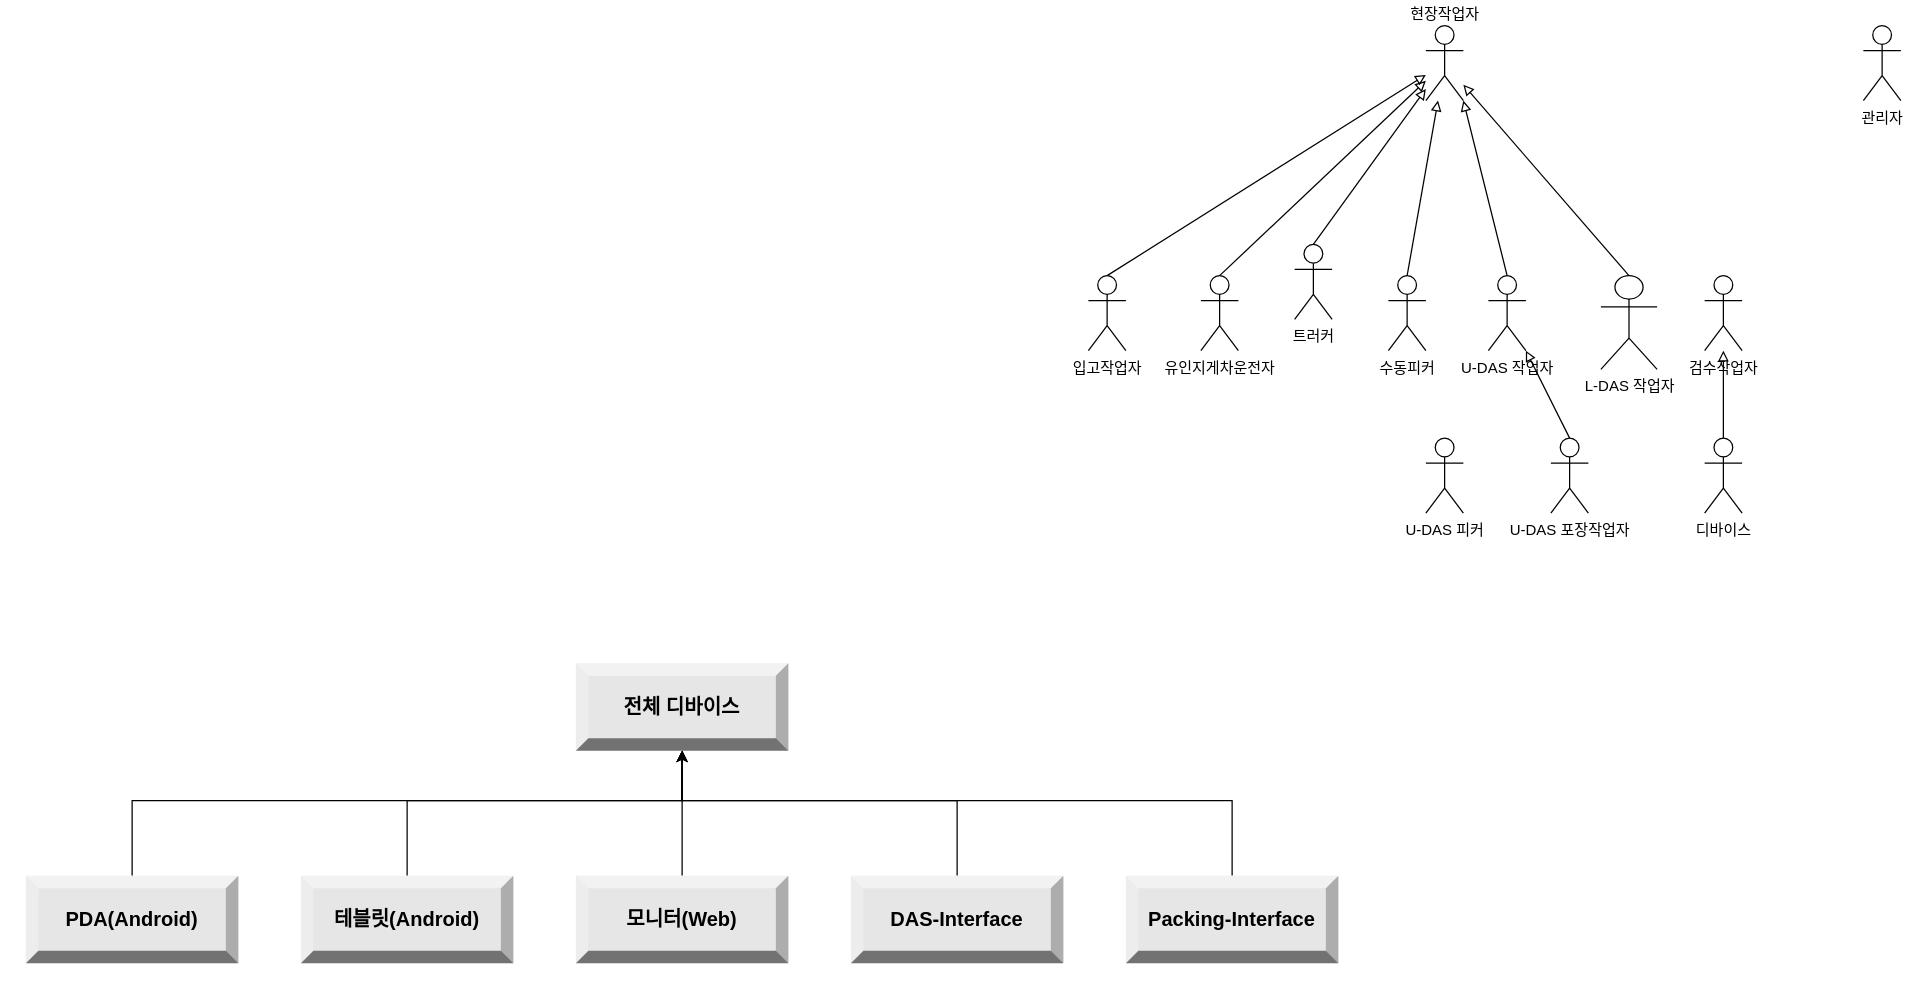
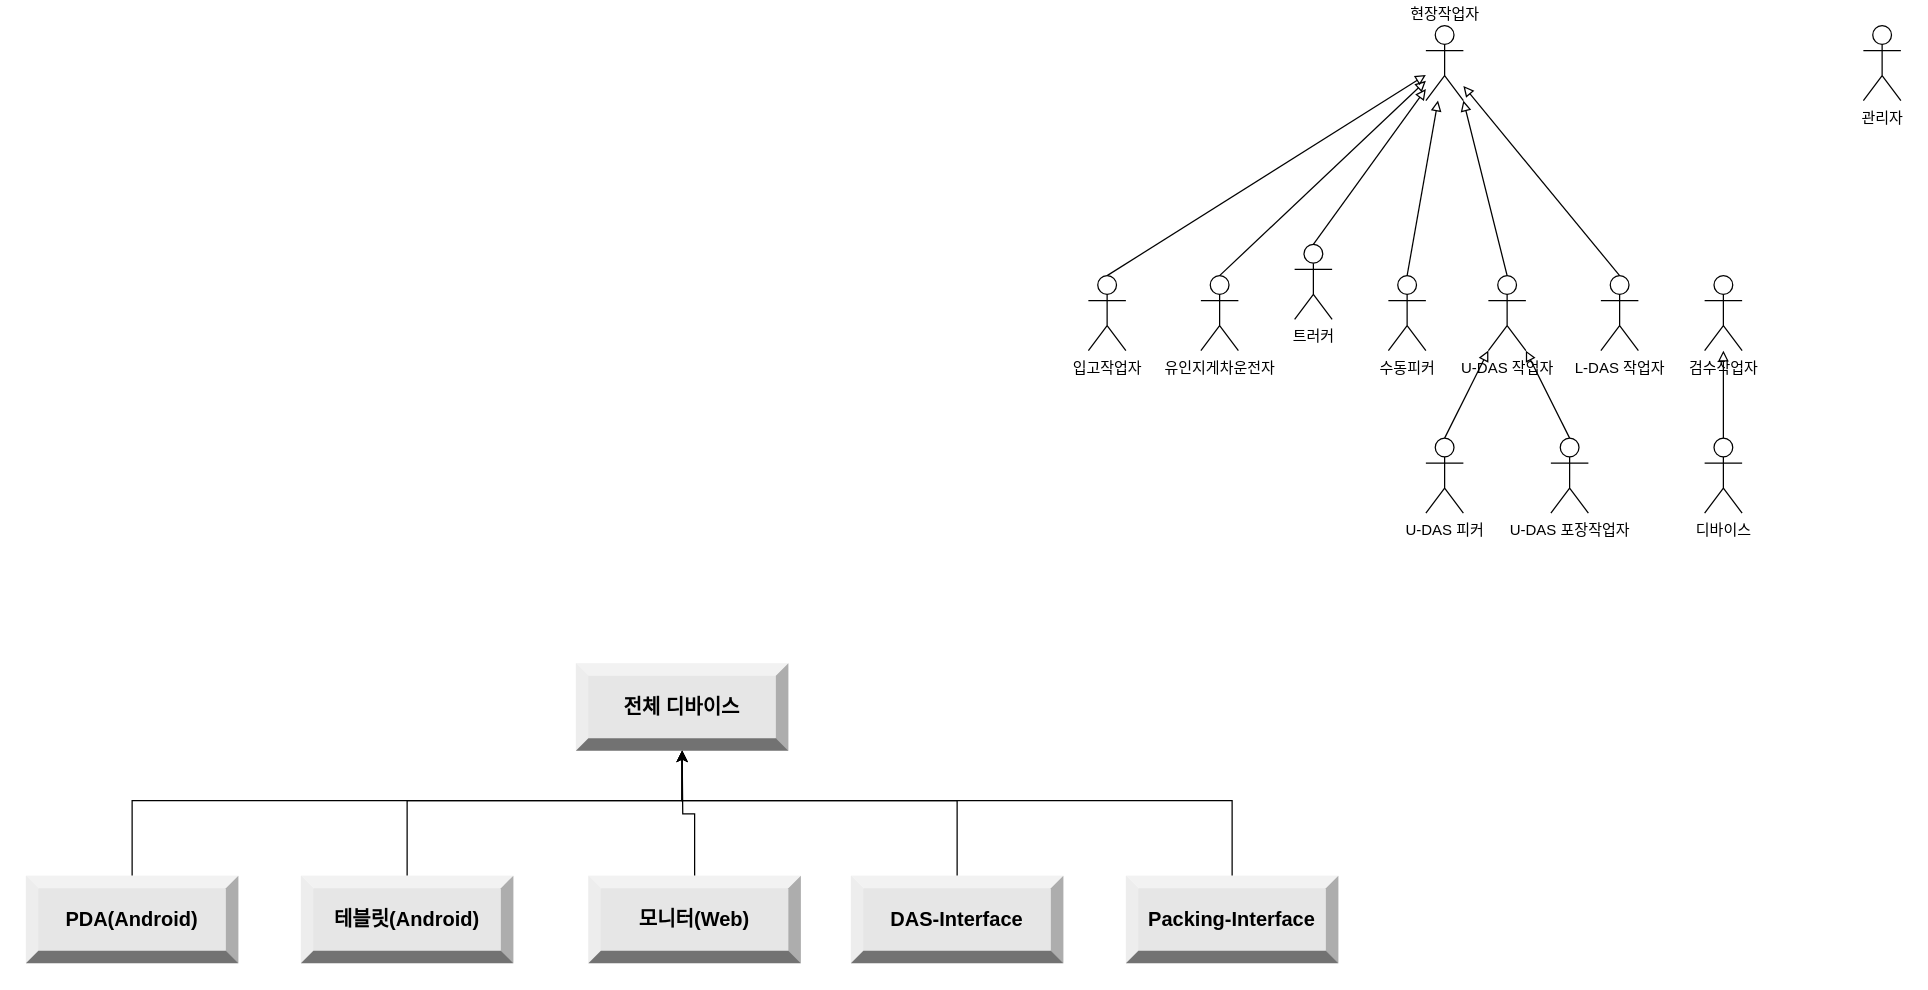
- <mxCell id="3" value="L-DAS 작업자" style="shape=umlActor;verticalLabelPosition=bottom;verticalAlign=top;html=1;outlineConnect=0;" parent="1" vertex="1"><mxGeometry x="1280" y="220" width="45" height="75" as="geometry" /></mxCell>
+ <mxCell id="3" value="L-DAS 작업자" style="shape=umlActor;verticalLabelPosition=bottom;verticalAlign=top;html=1;outlineConnect=0;" parent="1" vertex="1"><mxGeometry x="1280" y="220" width="30" height="60" as="geometry" /></mxCell>
+ <mxCell id="19" style="rounded=0;orthogonalLoop=1;jettySize=auto;html=1;endArrow=block;endFill=0;exitX=0.5;exitY=0;exitDx=0;exitDy=0;exitPerimeter=0;entryX=0;entryY=1;entryDx=0;entryDy=0;entryPerimeter=0;" parent="1" source="8" target="20" edge="1"><mxGeometry relative="1" as="geometry"><mxPoint x="1215" y="230" as="sourcePoint" /><mxPoint x="1180" y="90" as="targetPoint" /></mxGeometry></mxCell>
- <mxCell id="29" value="모니터(Web)" style="labelPosition=center;verticalLabelPosition=middle;align=center;html=1;shape=mxgraph.basic.shaded_button;dx=10;fillColor=#E6E6E6;strokeColor=none;whiteSpace=wrap;fontStyle=1;fontSize=16;" parent="1" vertex="1"><mxGeometry x="460" y="700" width="170" height="70" as="geometry" /></mxCell>
+ <mxCell id="29" value="모니터(Web)" style="labelPosition=center;verticalLabelPosition=middle;align=center;html=1;shape=mxgraph.basic.shaded_button;dx=10;fillColor=#E6E6E6;strokeColor=none;whiteSpace=wrap;fontStyle=1;fontSize=16;" parent="1" vertex="1"><mxGeometry x="470" y="700" width="170" height="70" as="geometry" /></mxCell>
